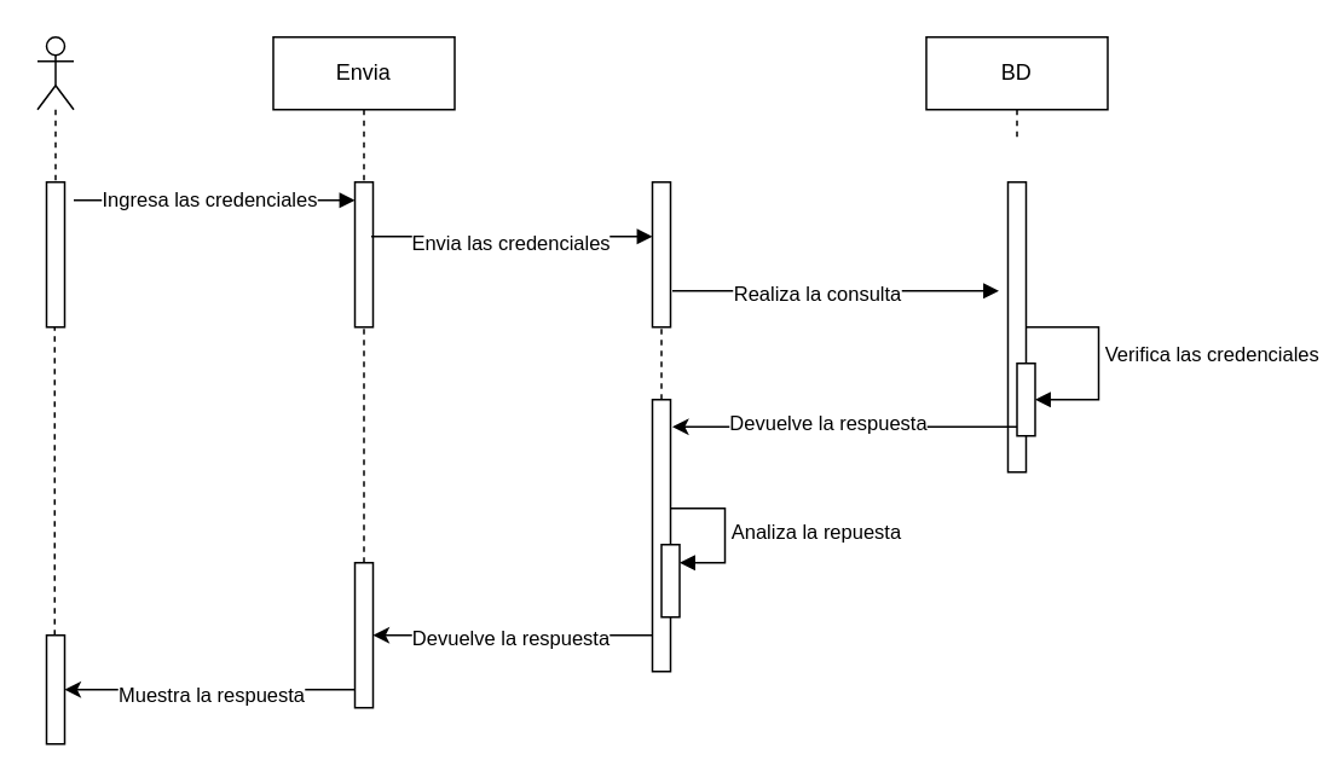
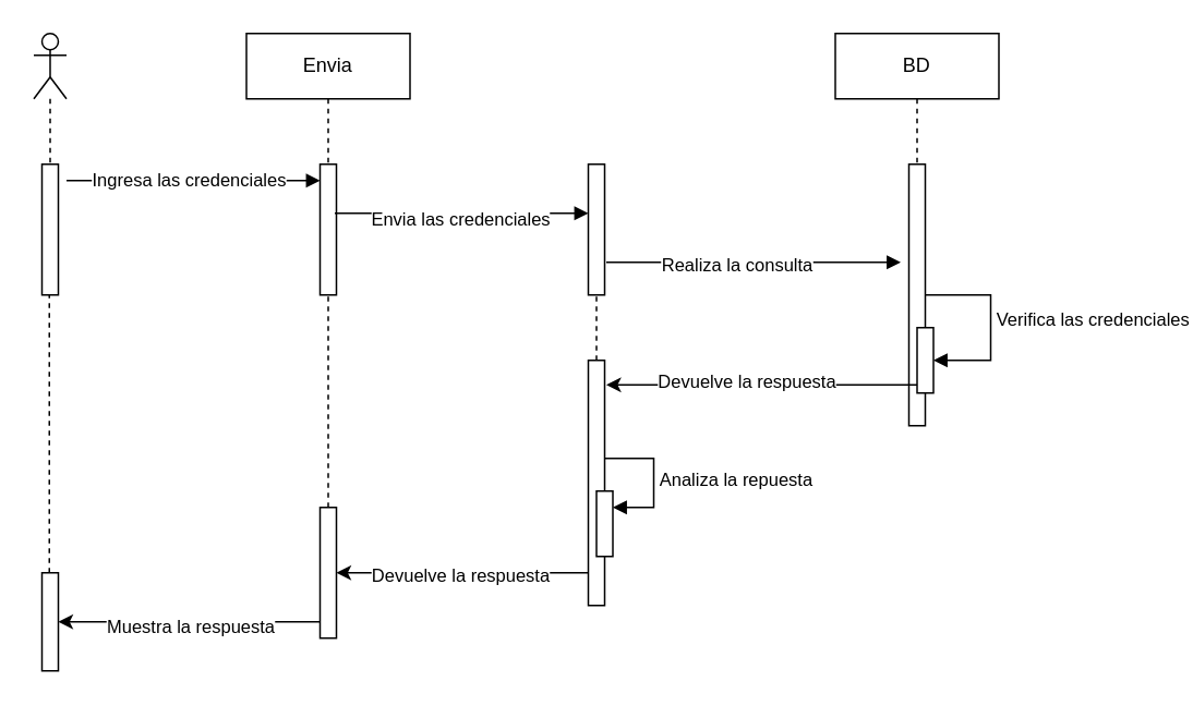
- <mxCell id="7" value="BD" style="shape=umlLifeline;perimeter=lifelinePerimeter;whiteSpace=wrap;html=1;container=1;dropTarget=0;collapsible=0;recursiveResize=0;outlineConnect=0;portConstraint=eastwest;newEdgeStyle={&quot;curved&quot;:0,&quot;rounded&quot;:0};" vertex="1" parent="1"><mxGeometry x="510" y="20" width="100" height="55" as="geometry" /></mxCell>
+ <mxCell id="7" value="BD" style="shape=umlLifeline;perimeter=lifelinePerimeter;whiteSpace=wrap;html=1;container=1;dropTarget=0;collapsible=0;recursiveResize=0;outlineConnect=0;portConstraint=eastwest;newEdgeStyle={&quot;curved&quot;:0,&quot;rounded&quot;:0};" vertex="1" parent="1"><mxGeometry x="510" y="20" width="100" height="80" as="geometry" /></mxCell>
